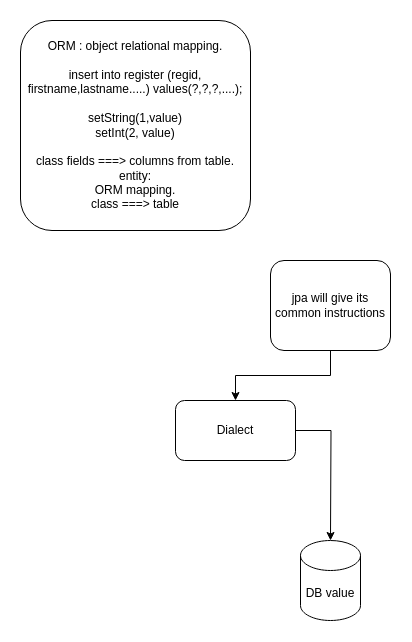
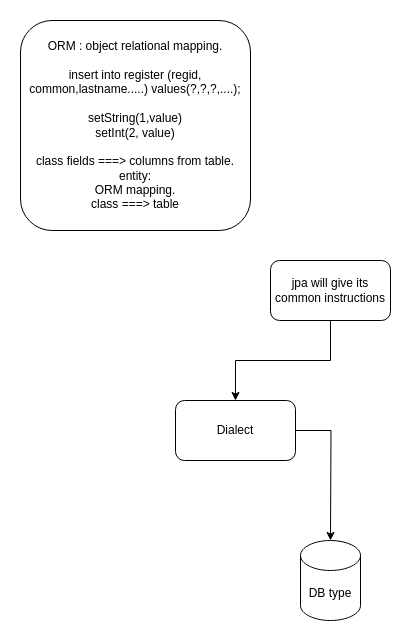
- <mxCell id="2" value="ORM : object relational mapping.&lt;br&gt;&lt;br&gt;insert into register (regid, firstname,lastname.....) values(?,?,?,....);&lt;br&gt;&lt;br&gt;setString(1,value)&lt;br&gt;setInt(2, value)&lt;br&gt;&lt;br&gt;class fields ===&amp;gt; columns from table.&lt;br&gt;entity:&lt;br&gt;ORM mapping.&lt;br&gt;class ===&amp;gt; table" style="rounded=1;whiteSpace=wrap;html=1;" parent="1" vertex="1"><mxGeometry x="20" y="20" width="230" height="210" as="geometry" /></mxCell>
+ <mxCell id="2" value="ORM : object relational mapping.&lt;br&gt;&lt;br&gt;insert into register (regid, common,lastname.....) values(?,?,?,....);&lt;br&gt;&lt;br&gt;setString(1,value)&lt;br&gt;setInt(2, value)&lt;br&gt;&lt;br&gt;class fields ===&amp;gt; columns from table.&lt;br&gt;entity:&lt;br&gt;ORM mapping.&lt;br&gt;class ===&amp;gt; table" style="rounded=1;whiteSpace=wrap;html=1;" parent="1" vertex="1"><mxGeometry x="20" y="20" width="230" height="210" as="geometry" /></mxCell>
- <mxCell id="4" value="jpa will give its common instructions" style="rounded=1;whiteSpace=wrap;html=1;" parent="1" vertex="1"><mxGeometry x="270" y="260" width="120" height="90" as="geometry" /></mxCell>
+ <mxCell id="4" value="jpa will give its common instructions" style="rounded=1;whiteSpace=wrap;html=1;" parent="1" vertex="1"><mxGeometry x="270" y="260" width="120" height="60" as="geometry" /></mxCell>
- <mxCell id="7" value="DB value" style="shape=cylinder3;whiteSpace=wrap;html=1;boundedLbl=1;backgroundOutline=1;size=15;" parent="1" vertex="1"><mxGeometry x="300" y="540" width="60" height="80" as="geometry" /></mxCell>
+ <mxCell id="7" value="DB type" style="shape=cylinder3;whiteSpace=wrap;html=1;boundedLbl=1;backgroundOutline=1;size=15;" parent="1" vertex="1"><mxGeometry x="300" y="540" width="60" height="80" as="geometry" /></mxCell>
